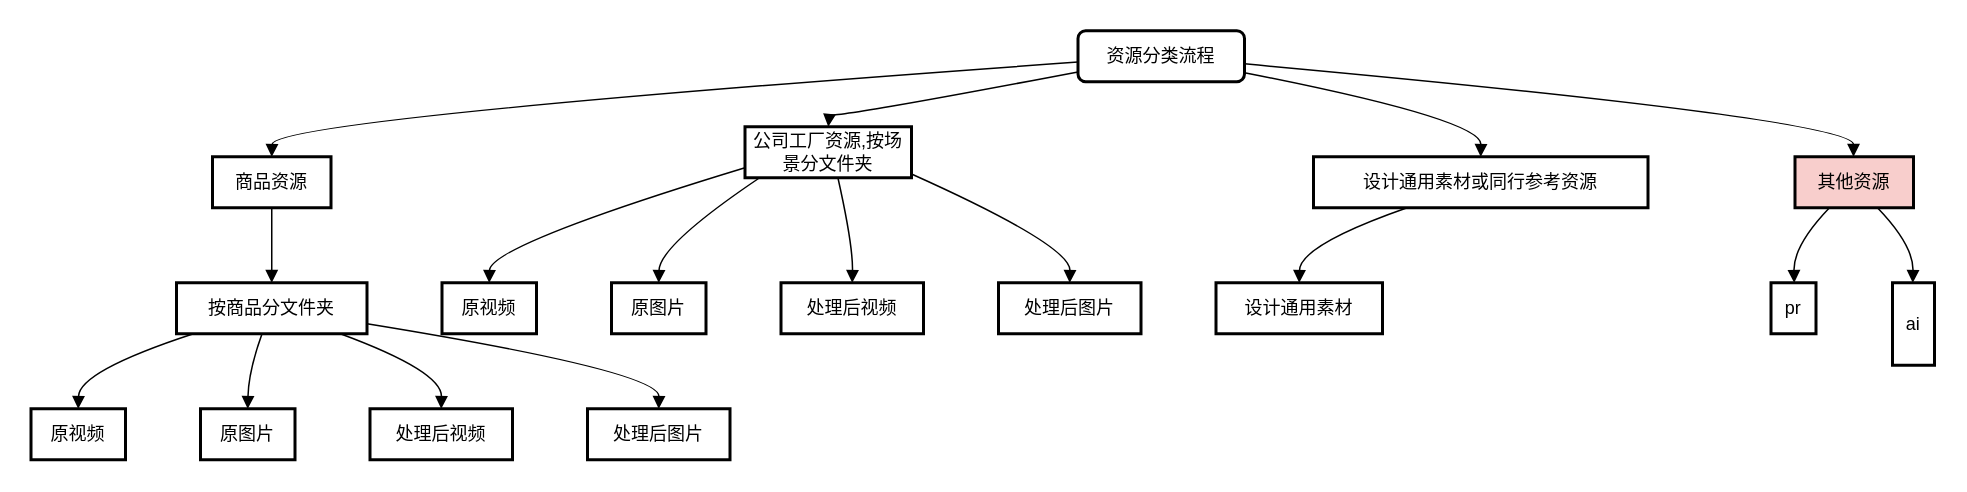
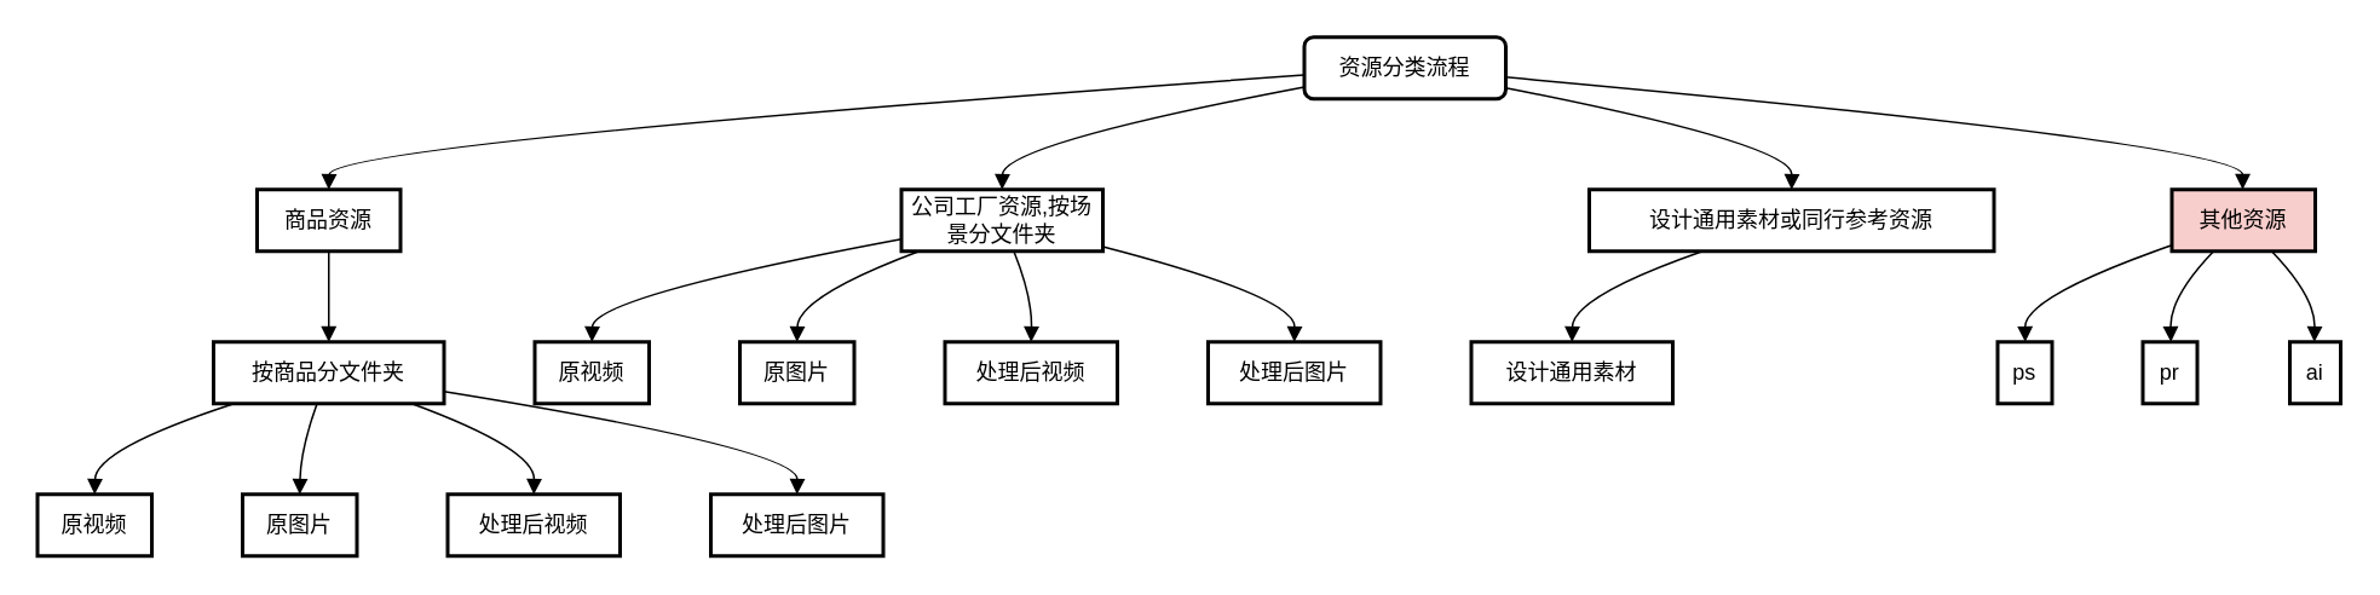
- <mxCell id="3" value="公司工厂资源,按场景分文件夹" style="whiteSpace=wrap;strokeWidth=2;" vertex="1" parent="1"><mxGeometry x="496" y="84" width="111" height="34" as="geometry" /></mxCell>
+ <mxCell id="3" value="公司工厂资源,按场景分文件夹" style="whiteSpace=wrap;strokeWidth=2;" vertex="1" parent="1"><mxGeometry x="496" y="104" width="111" height="34" as="geometry" /></mxCell>
+ <mxCell id="34" value="" style="curved=1;startArrow=none;endArrow=block;exitX=-0.006;exitY=0.907;entryX=0.507;entryY=0;rounded=0;" edge="1" parent="1" source="7" target="17"><mxGeometry relative="1" as="geometry"><Array as="points"><mxPoint x="1115" y="163" /></Array></mxGeometry></mxCell>
+ <mxCell id="17" value="ps" style="whiteSpace=wrap;strokeWidth=2;" vertex="1" parent="1"><mxGeometry x="1100" y="188" width="30" height="34" as="geometry" /></mxCell>
- <mxCell id="19" value="ai" style="whiteSpace=wrap;strokeWidth=2;" vertex="1" parent="1"><mxGeometry x="1261" y="188" width="28" height="55" as="geometry" /></mxCell>
+ <mxCell id="19" value="ai" style="whiteSpace=wrap;strokeWidth=2;" vertex="1" parent="1"><mxGeometry x="1261" y="188" width="28" height="34" as="geometry" /></mxCell>
